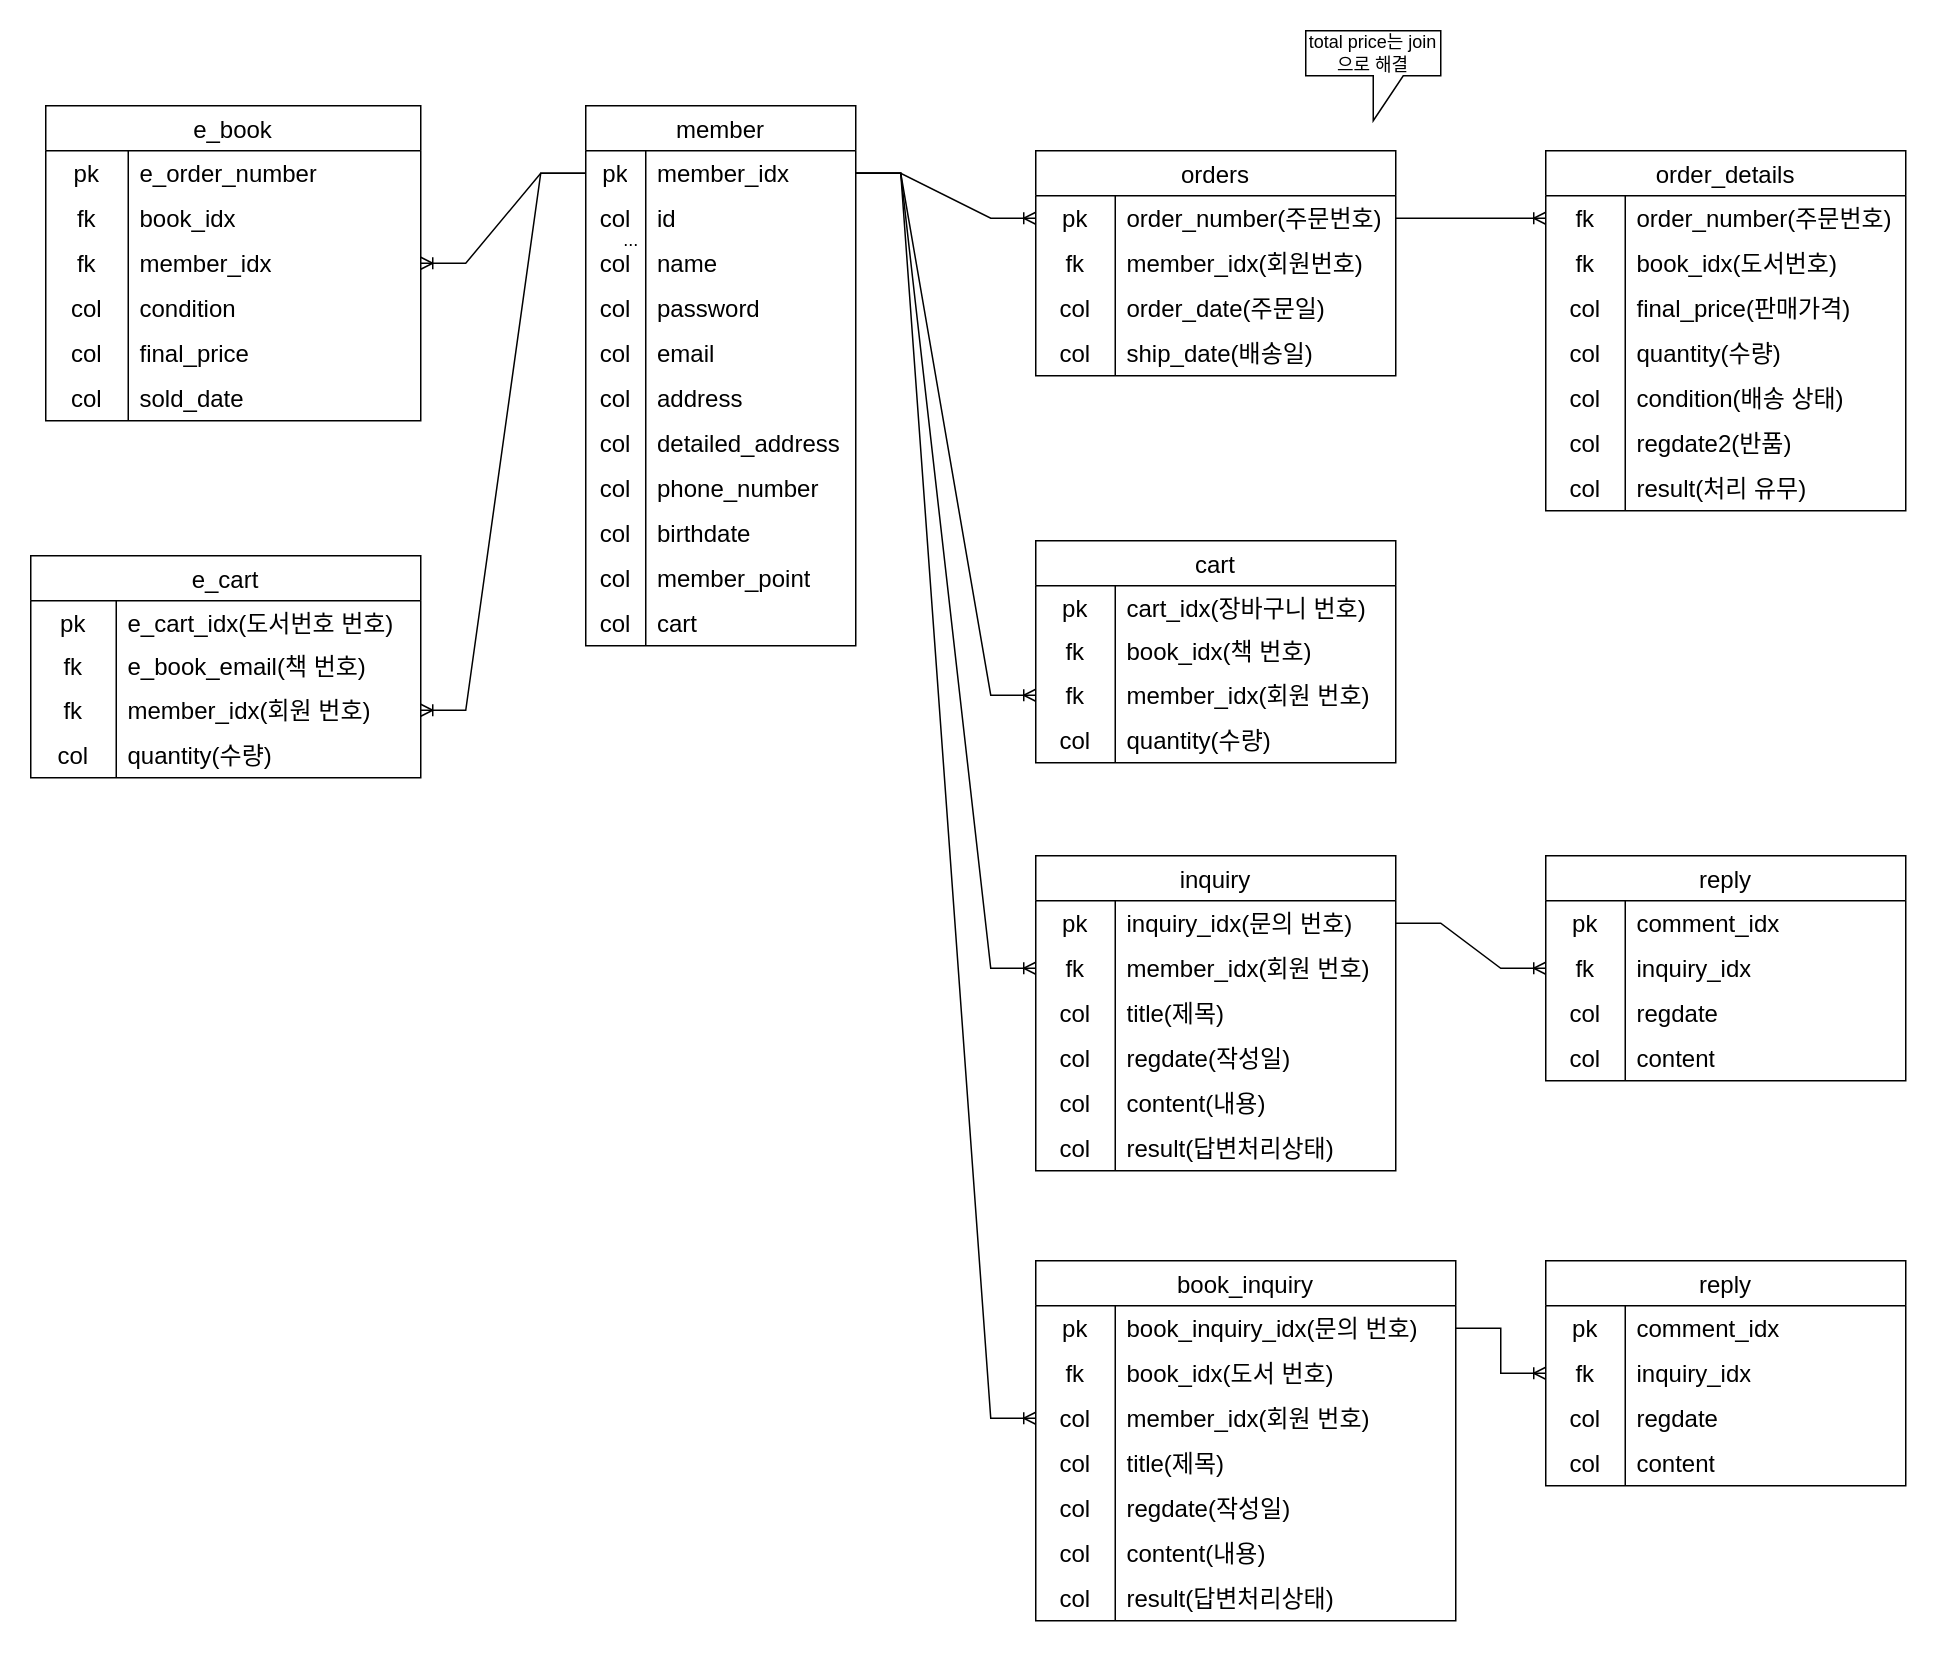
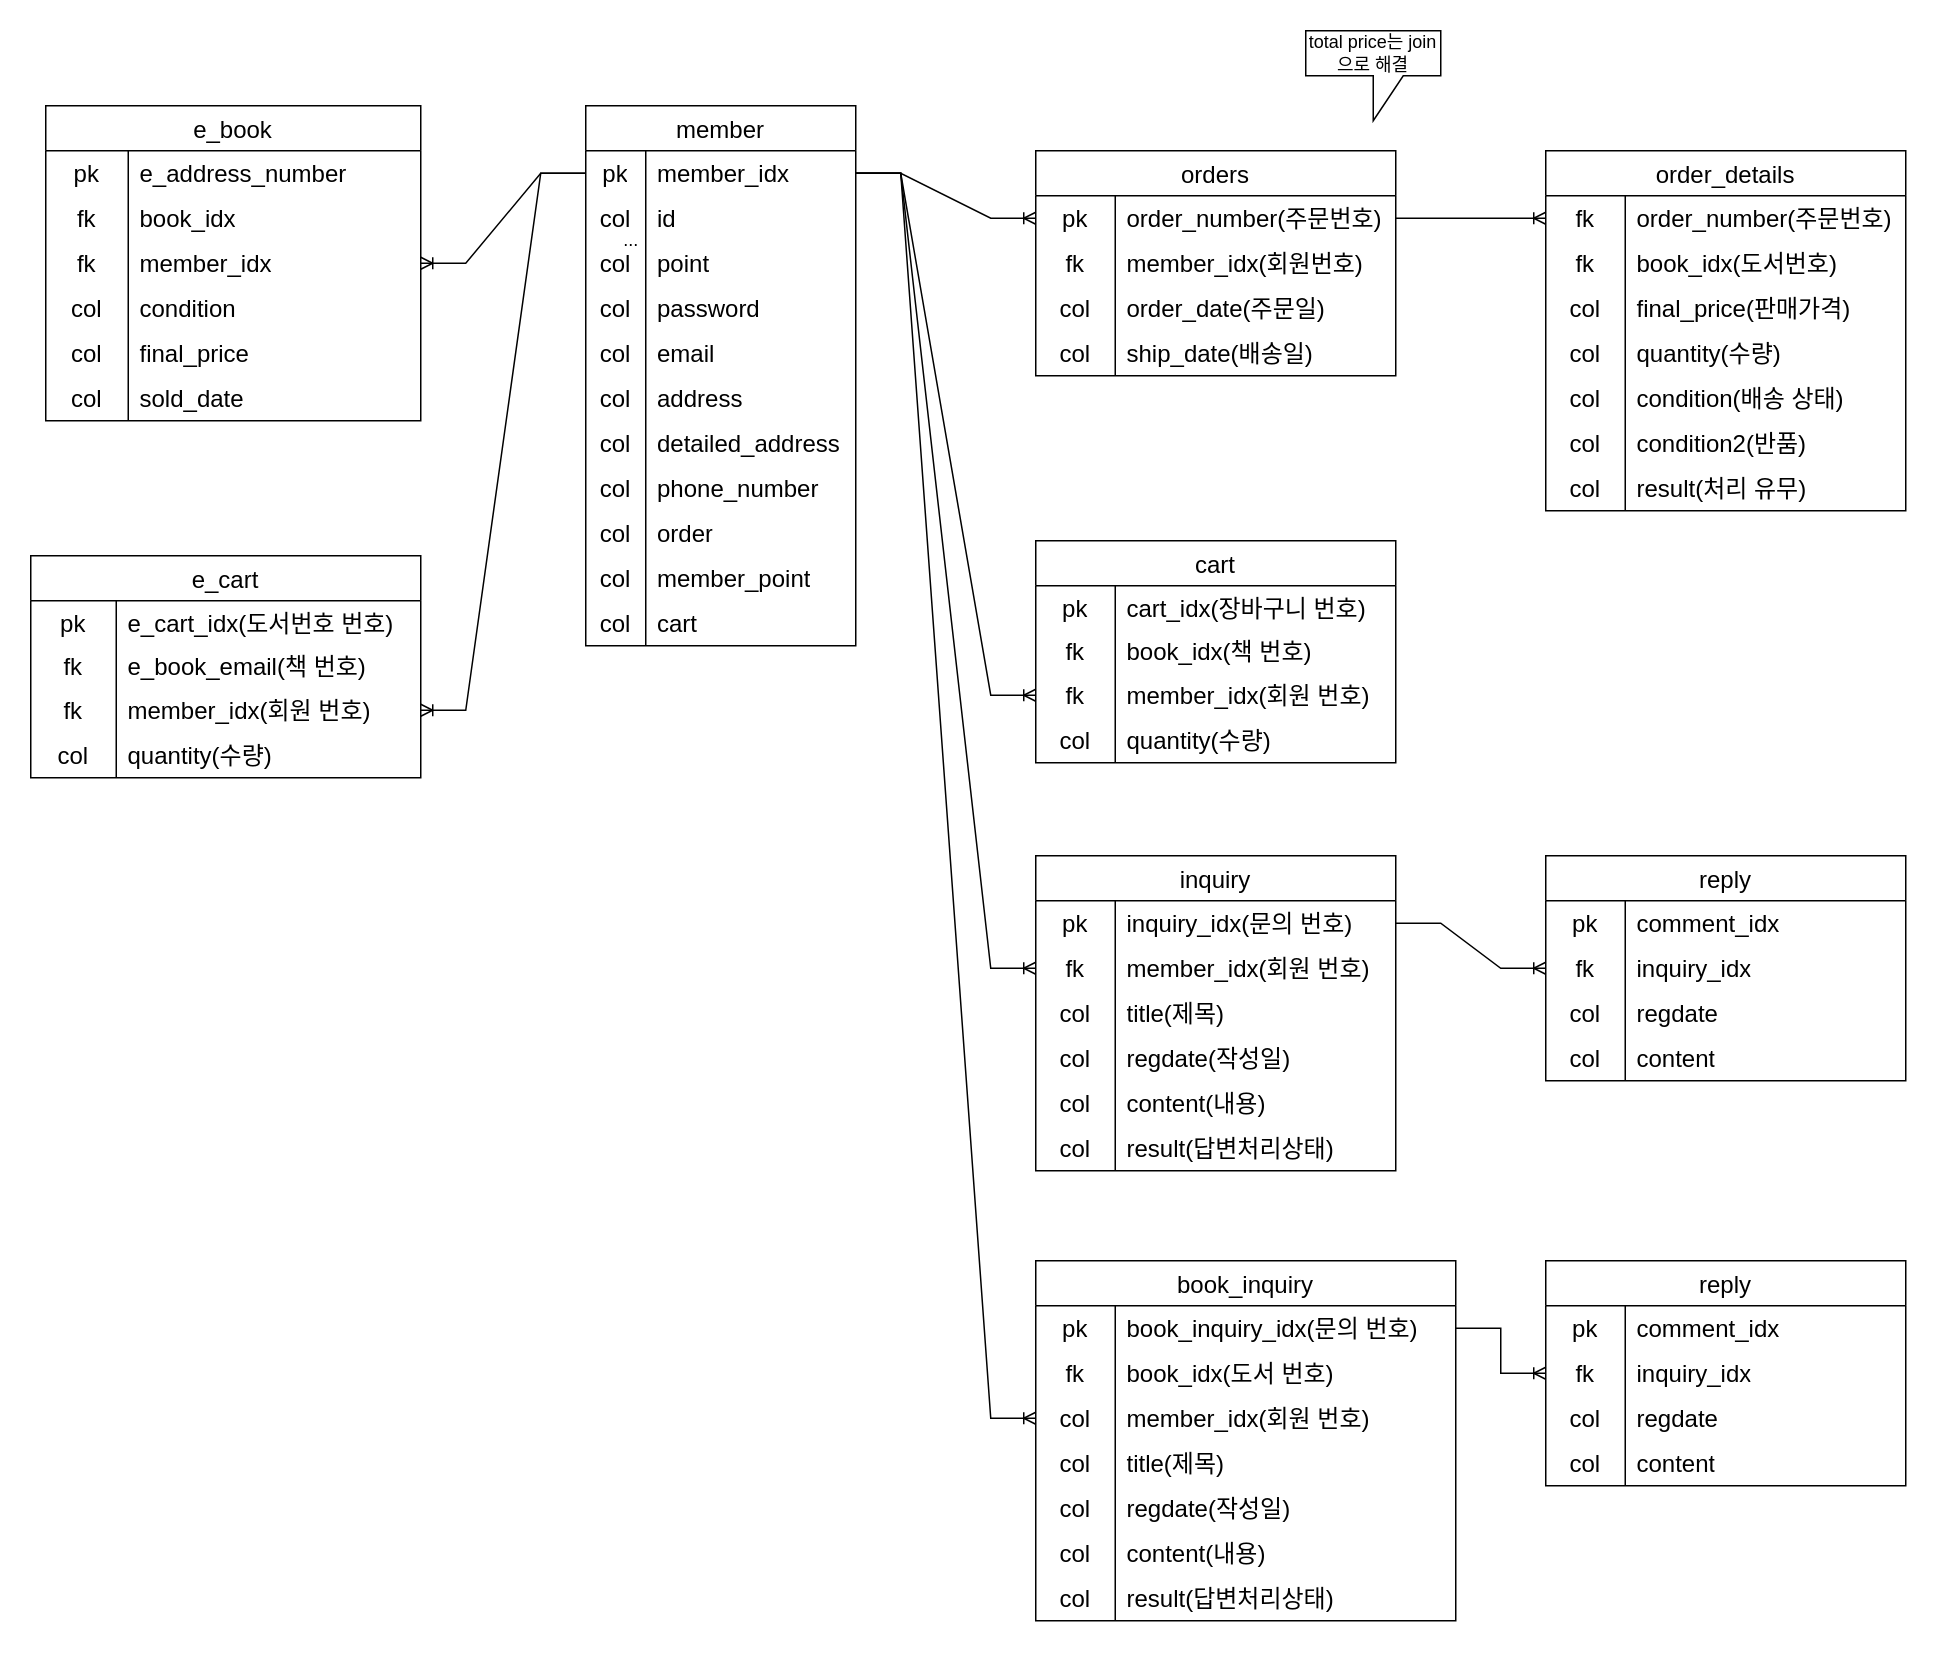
- <mxCell id="40" value="e_order_number" style="shape=partialRectangle;html=1;whiteSpace=wrap;connectable=0;fillColor=none;top=0;left=0;bottom=0;right=0;align=left;spacingLeft=6;overflow=hidden;strokeColor=inherit;fontSize=16;" parent="38" vertex="1"><mxGeometry x="55" width="195" height="30" as="geometry"><mxRectangle width="195" height="30" as="alternateBounds" /></mxGeometry></mxCell>
+ <mxCell id="40" value="e_address_number" style="shape=partialRectangle;html=1;whiteSpace=wrap;connectable=0;fillColor=none;top=0;left=0;bottom=0;right=0;align=left;spacingLeft=6;overflow=hidden;strokeColor=inherit;fontSize=16;" parent="38" vertex="1"><mxGeometry x="55" width="195" height="30" as="geometry"><mxRectangle width="195" height="30" as="alternateBounds" /></mxGeometry></mxCell>
- <mxCell id="12" value="name" style="shape=partialRectangle;html=1;whiteSpace=wrap;connectable=0;fillColor=none;top=0;left=0;bottom=0;right=0;align=left;spacingLeft=6;overflow=hidden;strokeColor=inherit;fontSize=16;" parent="10" vertex="1"><mxGeometry x="40" width="140" height="30" as="geometry"><mxRectangle width="140" height="30" as="alternateBounds" /></mxGeometry></mxCell>
+ <mxCell id="12" value="point" style="shape=partialRectangle;html=1;whiteSpace=wrap;connectable=0;fillColor=none;top=0;left=0;bottom=0;right=0;align=left;spacingLeft=6;overflow=hidden;strokeColor=inherit;fontSize=16;" parent="10" vertex="1"><mxGeometry x="40" width="140" height="30" as="geometry"><mxRectangle width="140" height="30" as="alternateBounds" /></mxGeometry></mxCell>
- <mxCell id="161" value="regdate2(반품)" style="shape=partialRectangle;html=1;whiteSpace=wrap;connectable=0;fillColor=none;top=0;left=0;bottom=0;right=0;align=left;spacingLeft=6;overflow=hidden;strokeColor=inherit;fontSize=16;" vertex="1" parent="159"><mxGeometry x="53" width="187" height="30" as="geometry"><mxRectangle width="187" height="30" as="alternateBounds" /></mxGeometry></mxCell>
+ <mxCell id="161" value="condition2(반품)" style="shape=partialRectangle;html=1;whiteSpace=wrap;connectable=0;fillColor=none;top=0;left=0;bottom=0;right=0;align=left;spacingLeft=6;overflow=hidden;strokeColor=inherit;fontSize=16;" vertex="1" parent="159"><mxGeometry x="53" width="187" height="30" as="geometry"><mxRectangle width="187" height="30" as="alternateBounds" /></mxGeometry></mxCell>
- <mxCell id="30" value="birthdate" style="shape=partialRectangle;html=1;whiteSpace=wrap;connectable=0;fillColor=none;top=0;left=0;bottom=0;right=0;align=left;spacingLeft=6;overflow=hidden;strokeColor=inherit;fontSize=16;" parent="28" vertex="1"><mxGeometry x="40" width="140" height="30" as="geometry"><mxRectangle width="140" height="30" as="alternateBounds" /></mxGeometry></mxCell>
+ <mxCell id="30" value="order" style="shape=partialRectangle;html=1;whiteSpace=wrap;connectable=0;fillColor=none;top=0;left=0;bottom=0;right=0;align=left;spacingLeft=6;overflow=hidden;strokeColor=inherit;fontSize=16;" parent="28" vertex="1"><mxGeometry x="40" width="140" height="30" as="geometry"><mxRectangle width="140" height="30" as="alternateBounds" /></mxGeometry></mxCell>
